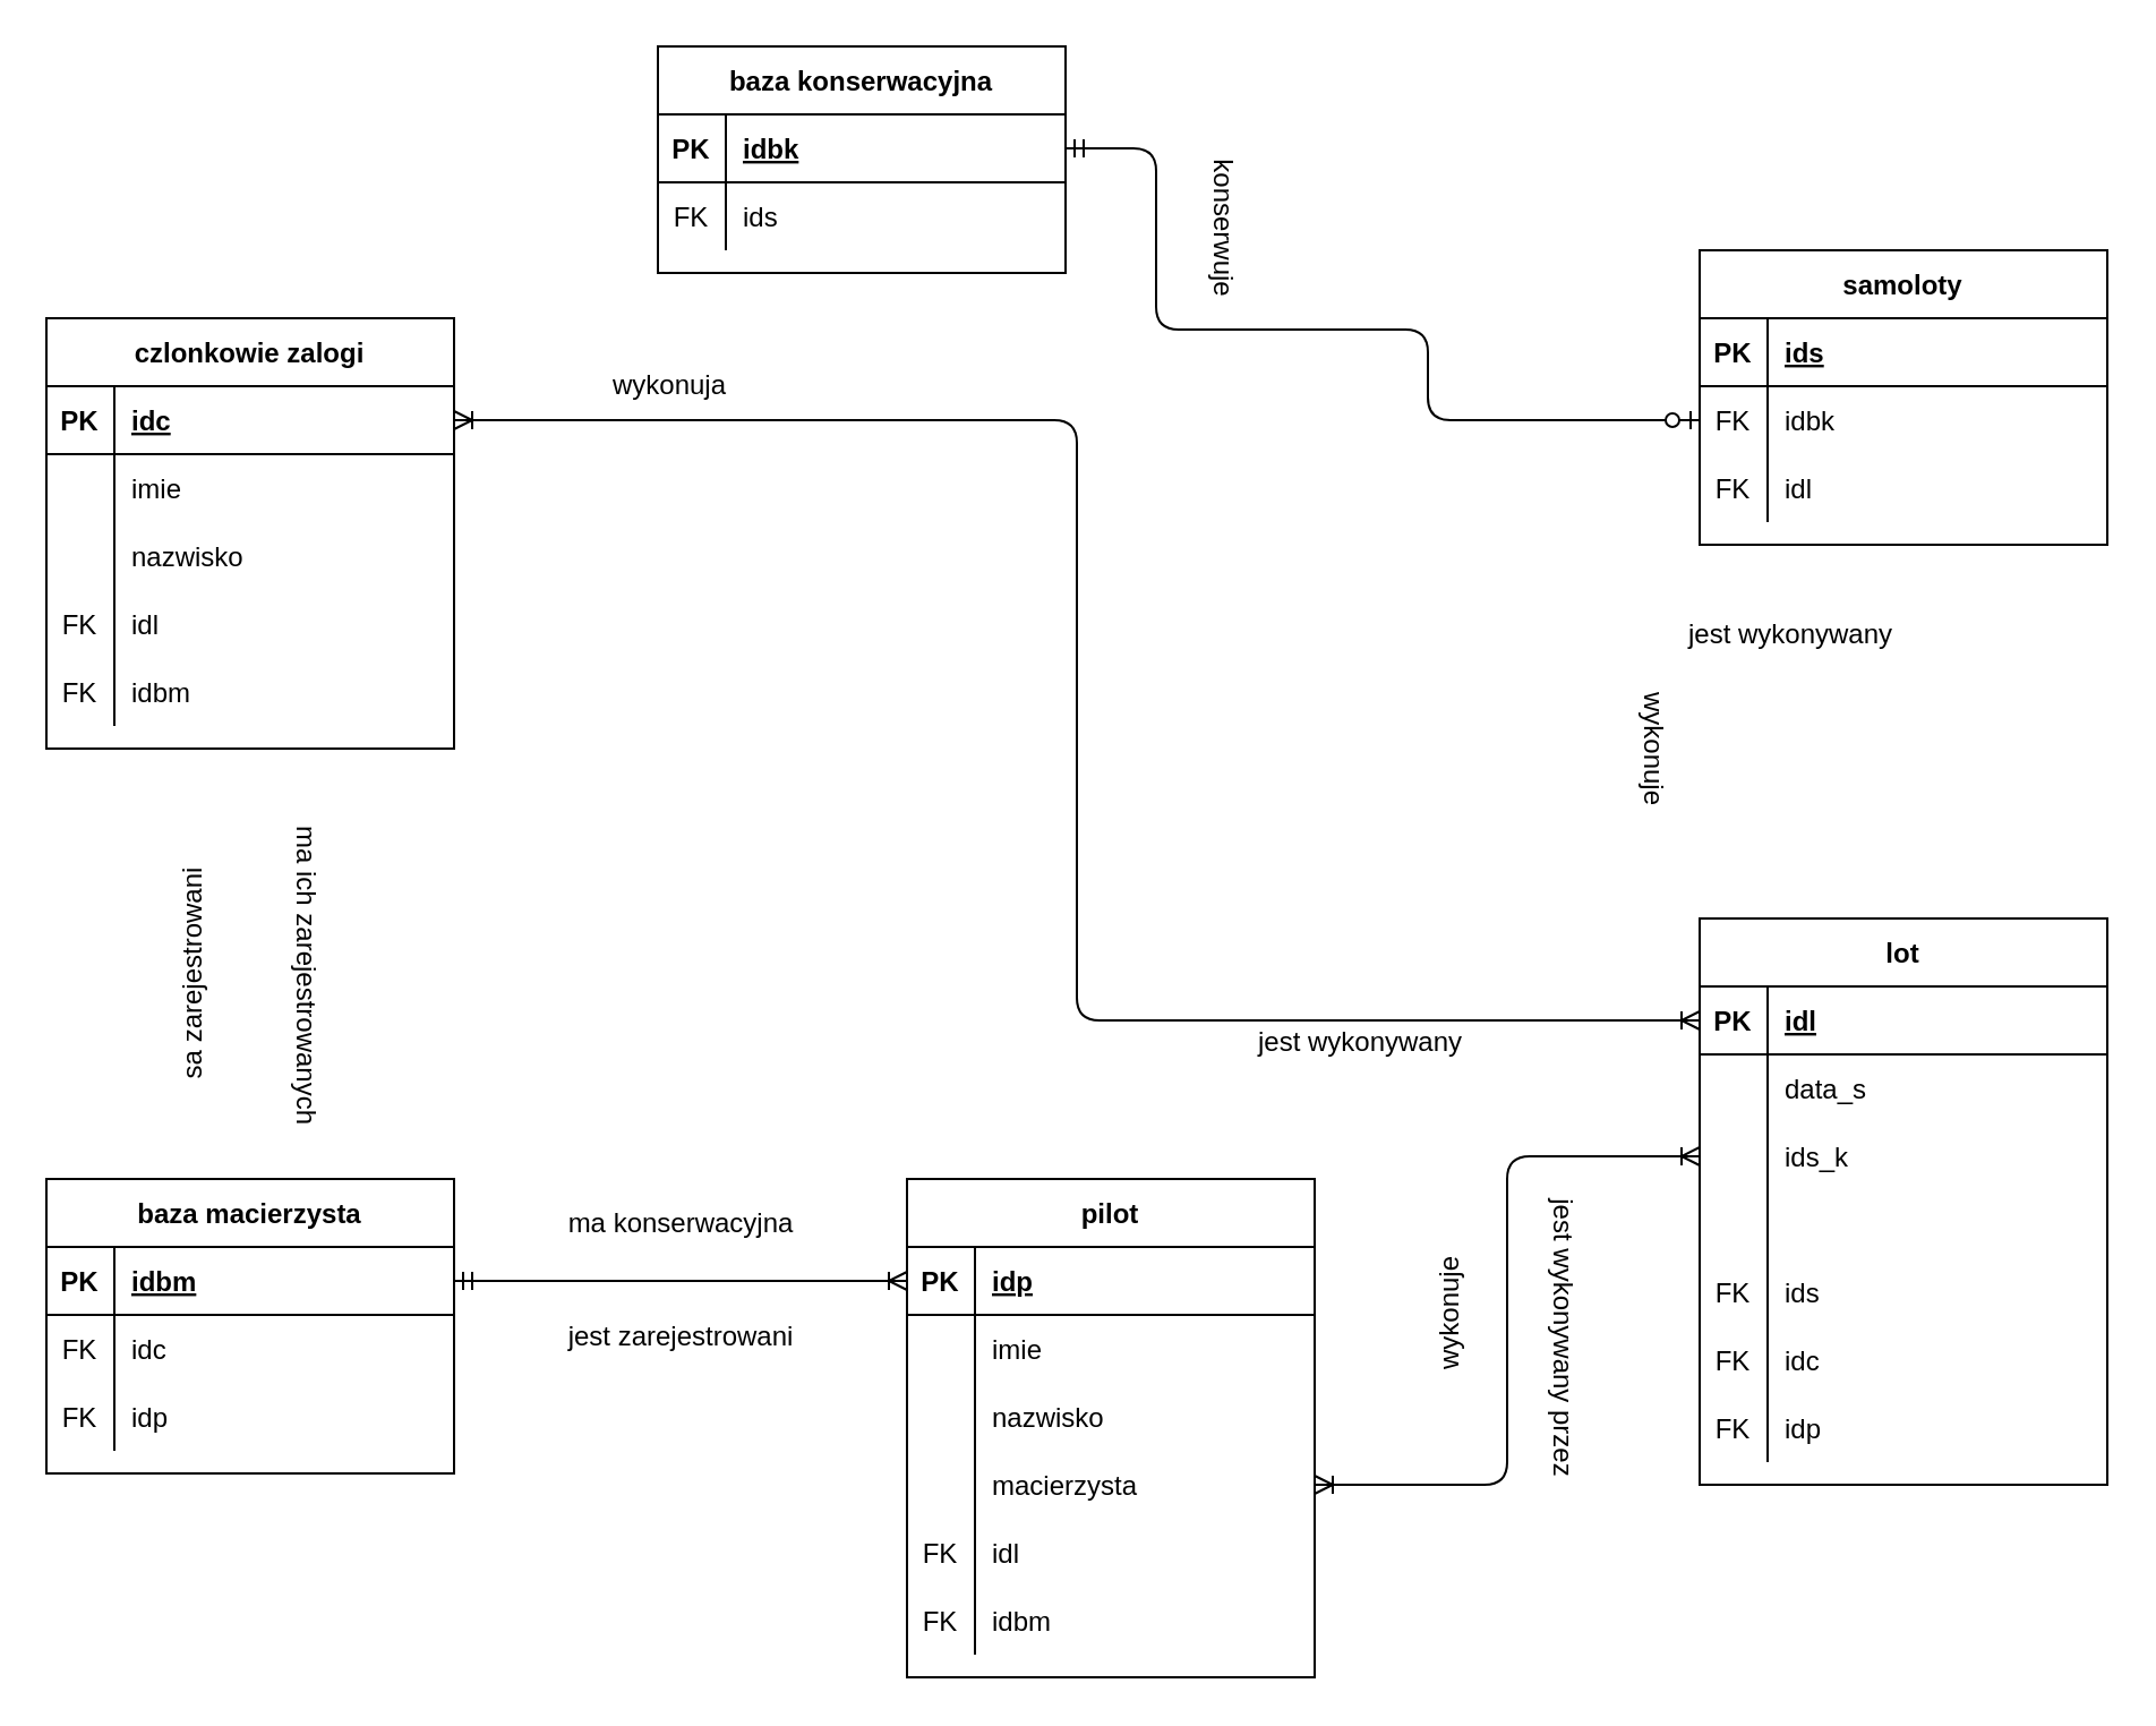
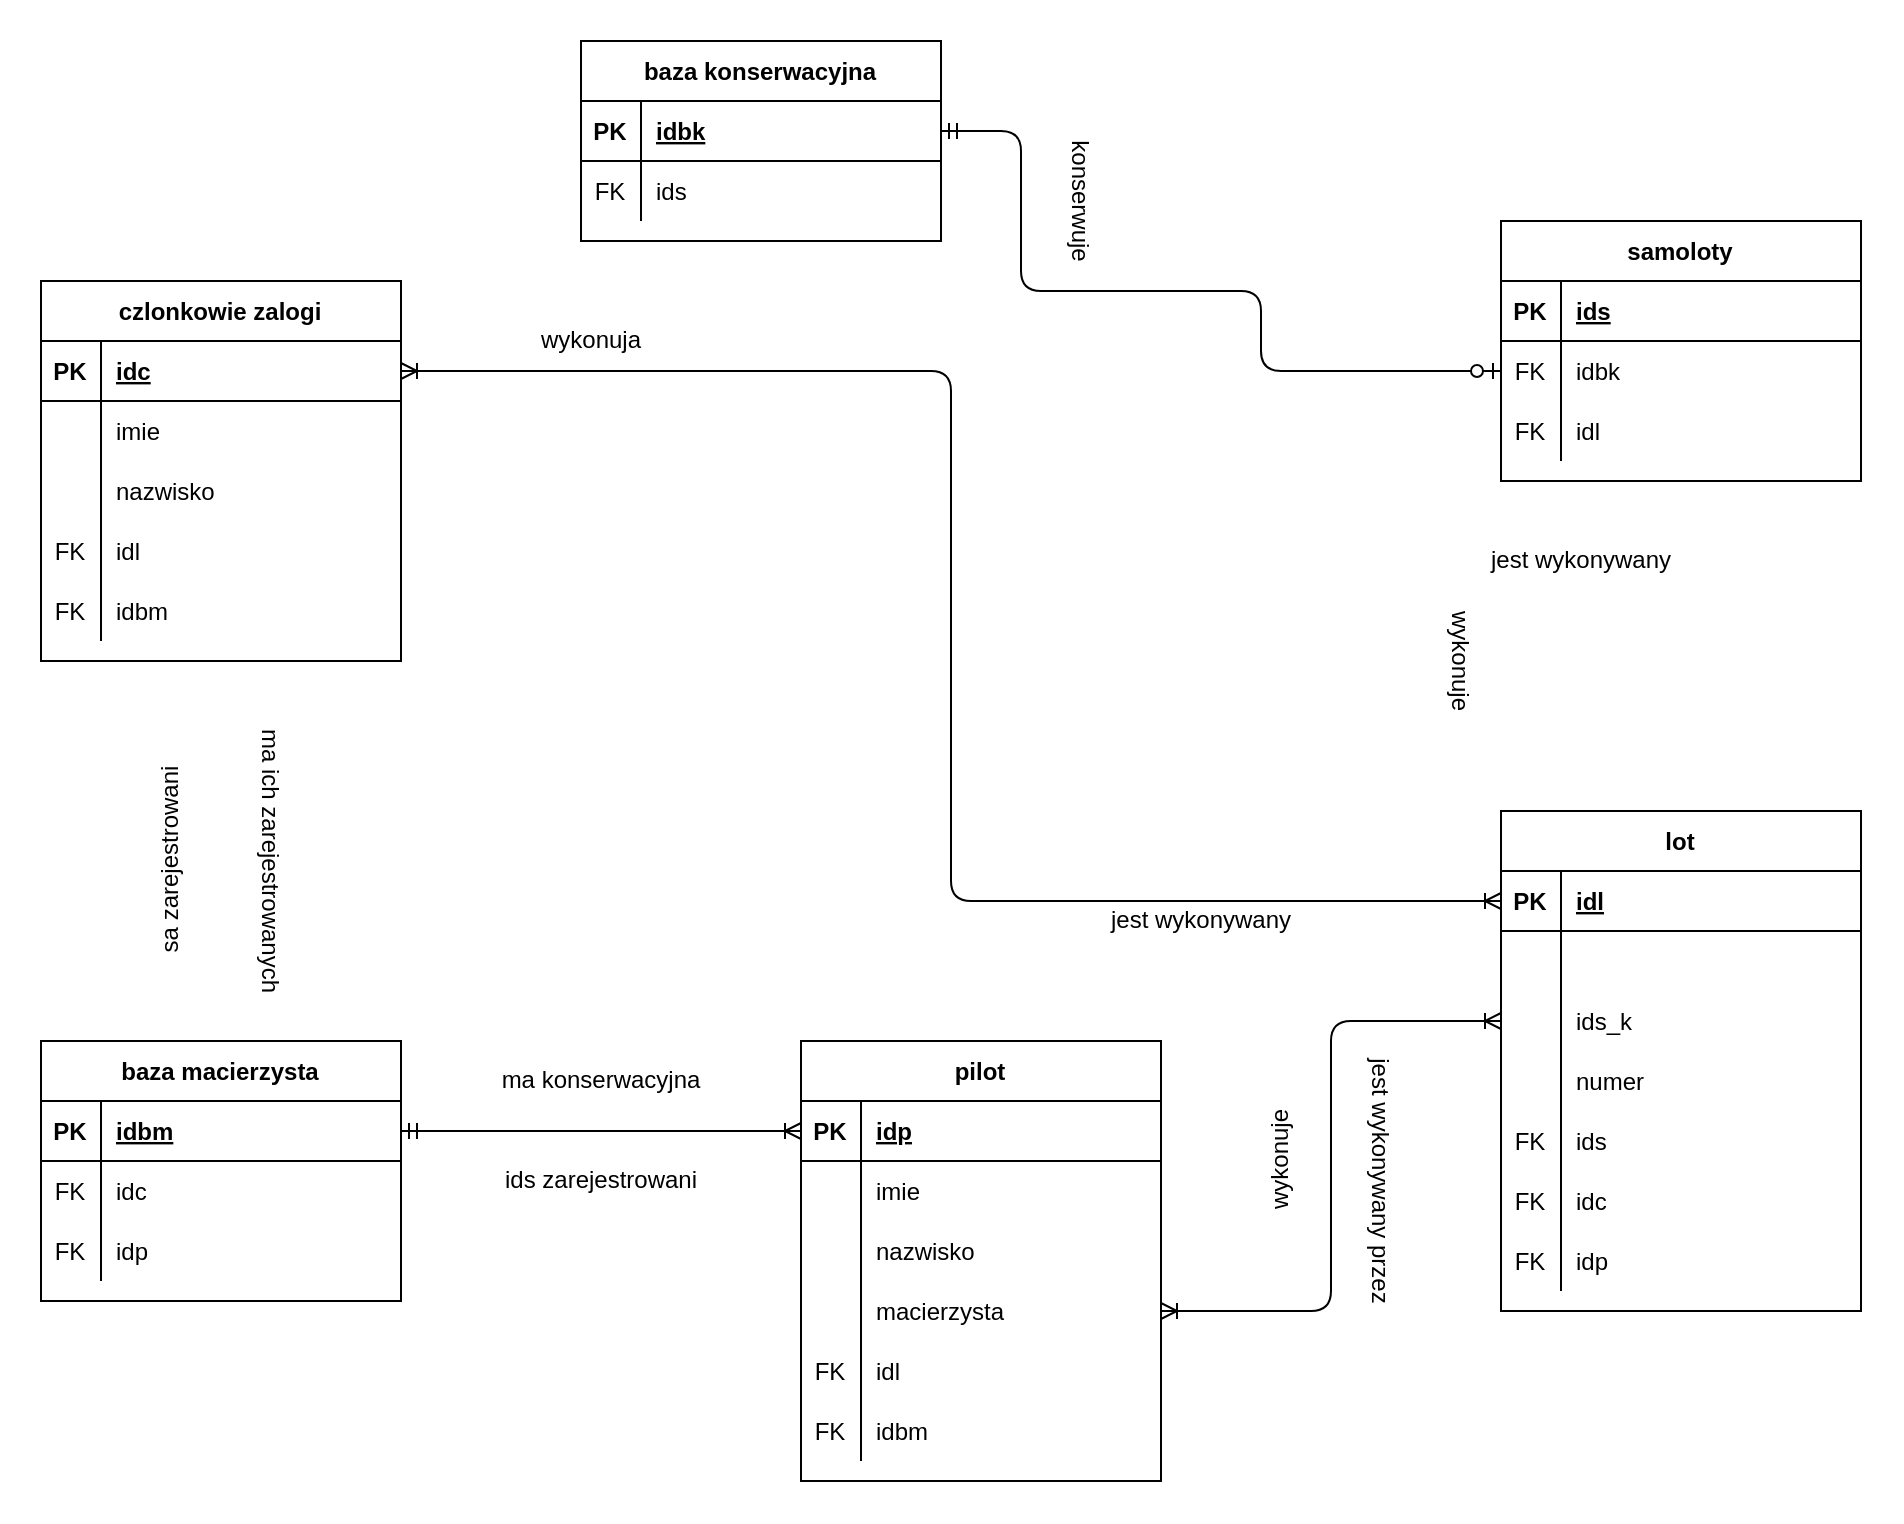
- <mxCell id="41" value="data_s" style="shape=partialRectangle;connectable=0;fillColor=none;top=0;left=0;bottom=0;right=0;align=left;spacingLeft=6;overflow=hidden;" vertex="1" parent="39"><mxGeometry x="30" width="150" height="30" as="geometry" /></mxCell>
+ <mxCell id="47" value="numer" style="shape=partialRectangle;connectable=0;fillColor=none;top=0;left=0;bottom=0;right=0;align=left;spacingLeft=6;overflow=hidden;" vertex="1" parent="45"><mxGeometry x="30" width="150" height="30" as="geometry" /></mxCell>
- <mxCell id="72" value="jest zarejestrowani" style="text;html=1;align=center;verticalAlign=middle;resizable=0;points=[];autosize=1;" vertex="1" parent="1"><mxGeometry x="245" y="580" width="110" height="20" as="geometry" /></mxCell>
+ <mxCell id="72" value="ids zarejestrowani" style="text;html=1;align=center;verticalAlign=middle;resizable=0;points=[];autosize=1;" vertex="1" parent="1"><mxGeometry x="245" y="580" width="110" height="20" as="geometry" /></mxCell>
